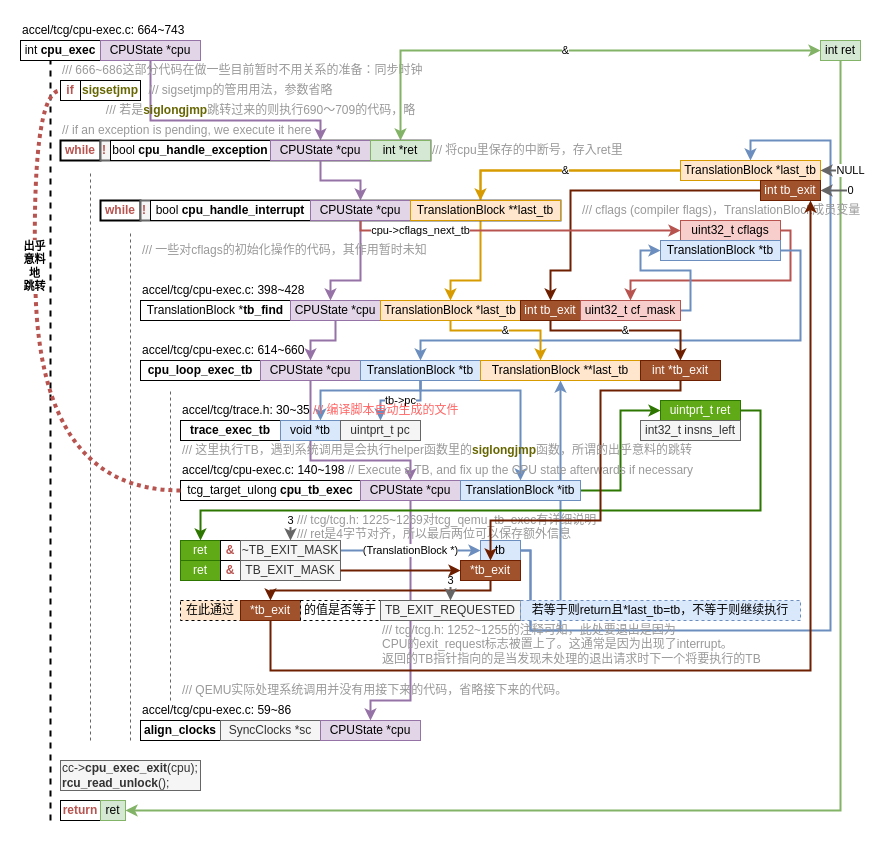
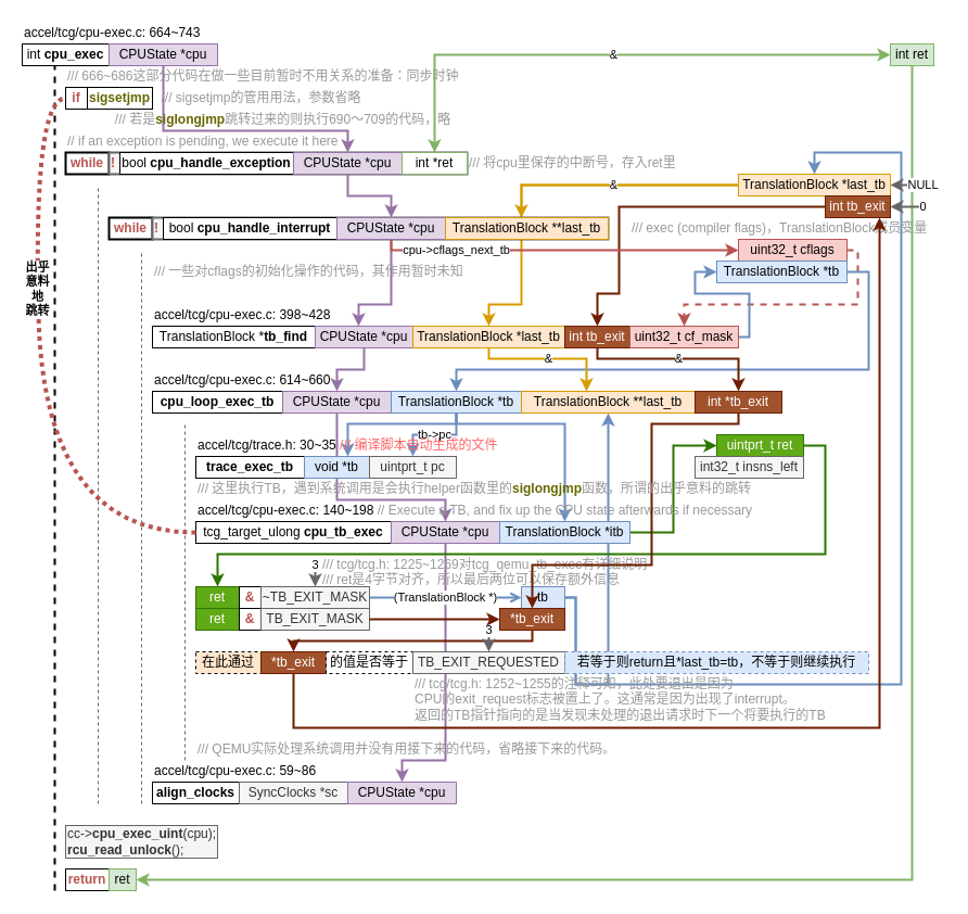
- <mxCell id="20" value="int *ret" style="rounded=0;whiteSpace=wrap;html=1;strokeWidth=1;fillColor=#d5e8d4;strokeColor=#82b366;" parent="1" vertex="1"><mxGeometry x="370" y="140" width="60" height="20" as="geometry" /></mxCell>
+ <mxCell id="20" value="int *ret" style="rounded=0;whiteSpace=wrap;html=1;strokeWidth=1;fillColor=#ffffff;strokeColor=#82b366;" parent="1" vertex="1"><mxGeometry x="370" y="140" width="60" height="20" as="geometry" /></mxCell>
- <mxCell id="36" value="&lt;font color=&quot;#999999&quot;&gt;/// cflags (compiler flags)，TranslationBlock成员变量&lt;/font&gt;" style="text;html=1;resizable=0;points=[];autosize=1;align=left;verticalAlign=top;spacingTop=-4;" parent="1" vertex="1"><mxGeometry x="580" y="200" width="290" height="20" as="geometry" /></mxCell>
+ <mxCell id="36" value="&lt;font color=&quot;#999999&quot;&gt;/// exec (compiler flags)，TranslationBlock成员变量&lt;/font&gt;" style="text;html=1;resizable=0;points=[];autosize=1;align=left;verticalAlign=top;spacingTop=-4;" parent="1" vertex="1"><mxGeometry x="580" y="200" width="290" height="20" as="geometry" /></mxCell>
- <mxCell id="34" style="edgeStyle=orthogonalEdgeStyle;rounded=0;orthogonalLoop=1;jettySize=auto;html=1;strokeWidth=2;fillColor=#f8cecc;strokeColor=#b85450;" parent="1" source="35" target="48" edge="1"><mxGeometry relative="1" as="geometry"><Array as="points"><mxPoint x="790" y="230" /><mxPoint x="790" y="280" /><mxPoint x="630" y="280" /></Array></mxGeometry></mxCell>
+ <mxCell id="34" style="edgeStyle=orthogonalEdgeStyle;rounded=0;orthogonalLoop=1;jettySize=auto;html=1;strokeWidth=2;fillColor=#f8cecc;strokeColor=#b85450;dashed=1;" parent="1" source="35" target="48" edge="1"><mxGeometry relative="1" as="geometry"><Array as="points"><mxPoint x="790" y="230" /><mxPoint x="790" y="280" /><mxPoint x="630" y="280" /></Array></mxGeometry></mxCell>
- <mxCell id="74" value="(TranslationBlock *)" style="edgeStyle=orthogonalEdgeStyle;rounded=0;orthogonalLoop=1;jettySize=auto;html=1;startArrow=none;startFill=0;strokeWidth=2;fillColor=#dae8fc;strokeColor=#6c8ebf;" parent="1" source="75" target="77" edge="1"><mxGeometry relative="1" as="geometry" /></mxCell>
+ <mxCell id="74" value="(TranslationBlock *)" style="edgeStyle=orthogonalEdgeStyle;rounded=0;orthogonalLoop=1;jettySize=auto;html=1;startArrow=none;startFill=0;strokeWidth=2;fillColor=#dae8fc;strokeColor=#6c8ebf;endArrow=open;" parent="1" source="75" target="77" edge="1"><mxGeometry relative="1" as="geometry" /></mxCell>
- <mxCell id="102" value="cc-&amp;gt;&lt;b&gt;cpu_exec_exit&lt;/b&gt;(cpu);&lt;br&gt;&lt;b&gt;rcu_read_unlock&lt;/b&gt;();&lt;br&gt;" style="rounded=0;whiteSpace=wrap;html=1;fillColor=#f5f5f5;strokeColor=#666666;fontColor=#333333;align=left;" parent="1" vertex="1"><mxGeometry x="60" y="760" width="140" height="30" as="geometry" /></mxCell>
+ <mxCell id="102" value="cc-&amp;gt;&lt;b&gt;cpu_exec_uint&lt;/b&gt;(cpu);&lt;br&gt;&lt;b&gt;rcu_read_unlock&lt;/b&gt;();&lt;br&gt;" style="rounded=0;whiteSpace=wrap;html=1;fillColor=#f5f5f5;strokeColor=#666666;fontColor=#333333;align=left;" parent="1" vertex="1"><mxGeometry x="60" y="760" width="140" height="30" as="geometry" /></mxCell>
